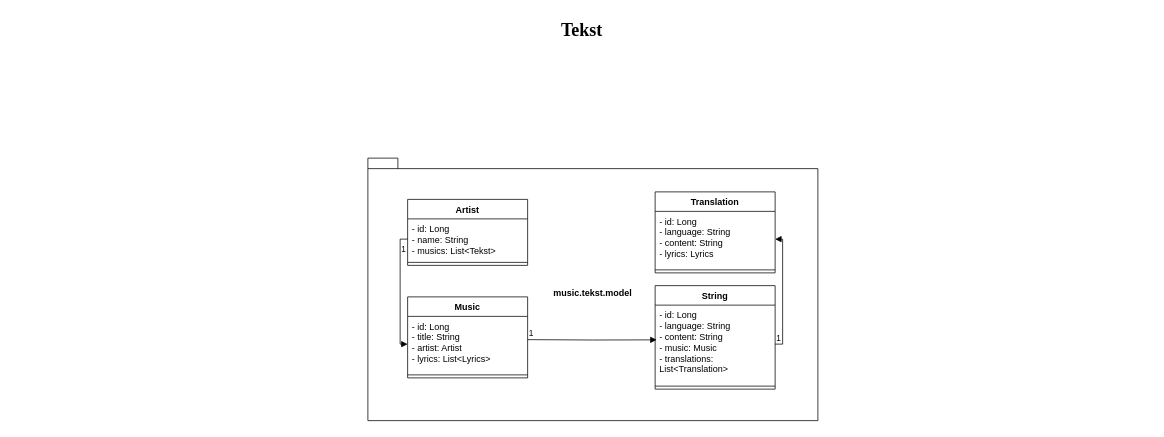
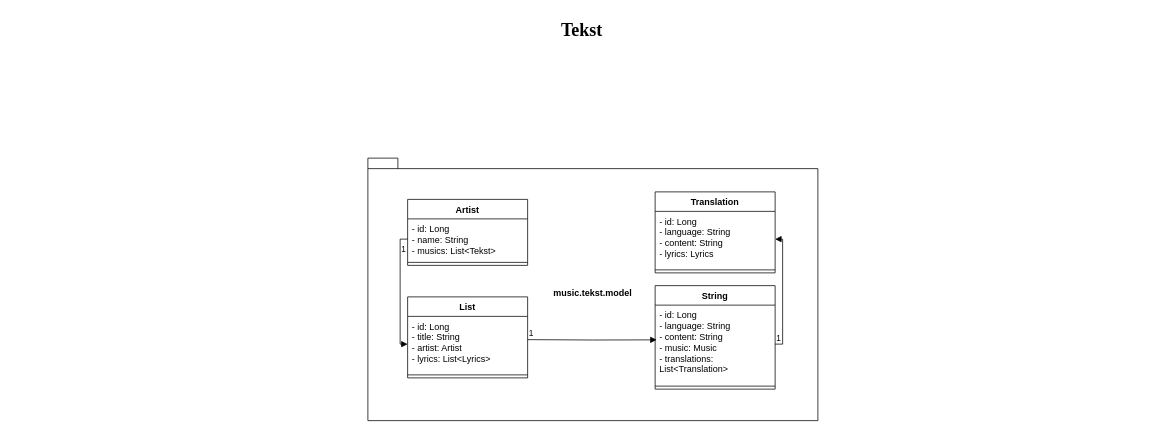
- <mxCell id="8" value="Music" style="swimlane;fontStyle=1;align=center;verticalAlign=top;childLayout=stackLayout;horizontal=1;startSize=26;horizontalStack=0;resizeParent=1;resizeParentMax=0;resizeLast=0;collapsible=1;marginBottom=0;whiteSpace=wrap;html=1;" vertex="1" parent="3"><mxGeometry x="53" y="185" width="160" height="108" as="geometry" /></mxCell>
+ <mxCell id="8" value="List" style="swimlane;fontStyle=1;align=center;verticalAlign=top;childLayout=stackLayout;horizontal=1;startSize=26;horizontalStack=0;resizeParent=1;resizeParentMax=0;resizeLast=0;collapsible=1;marginBottom=0;whiteSpace=wrap;html=1;" vertex="1" parent="3"><mxGeometry x="53" y="185" width="160" height="108" as="geometry" /></mxCell>
